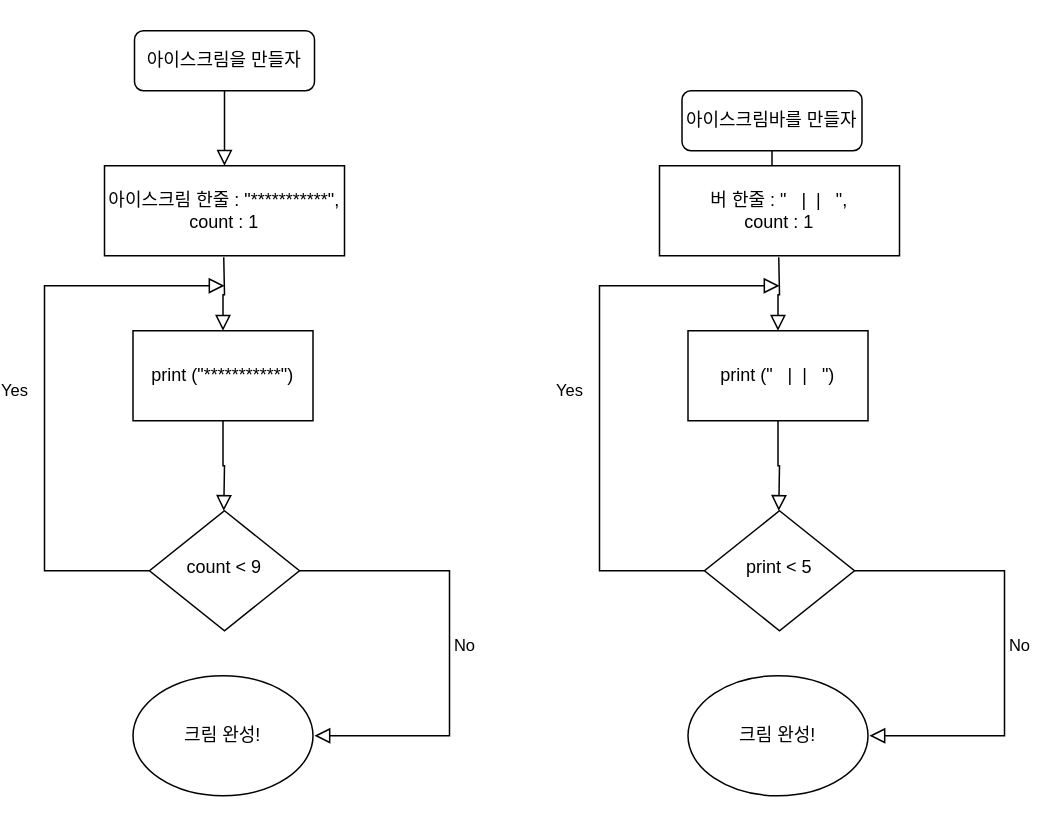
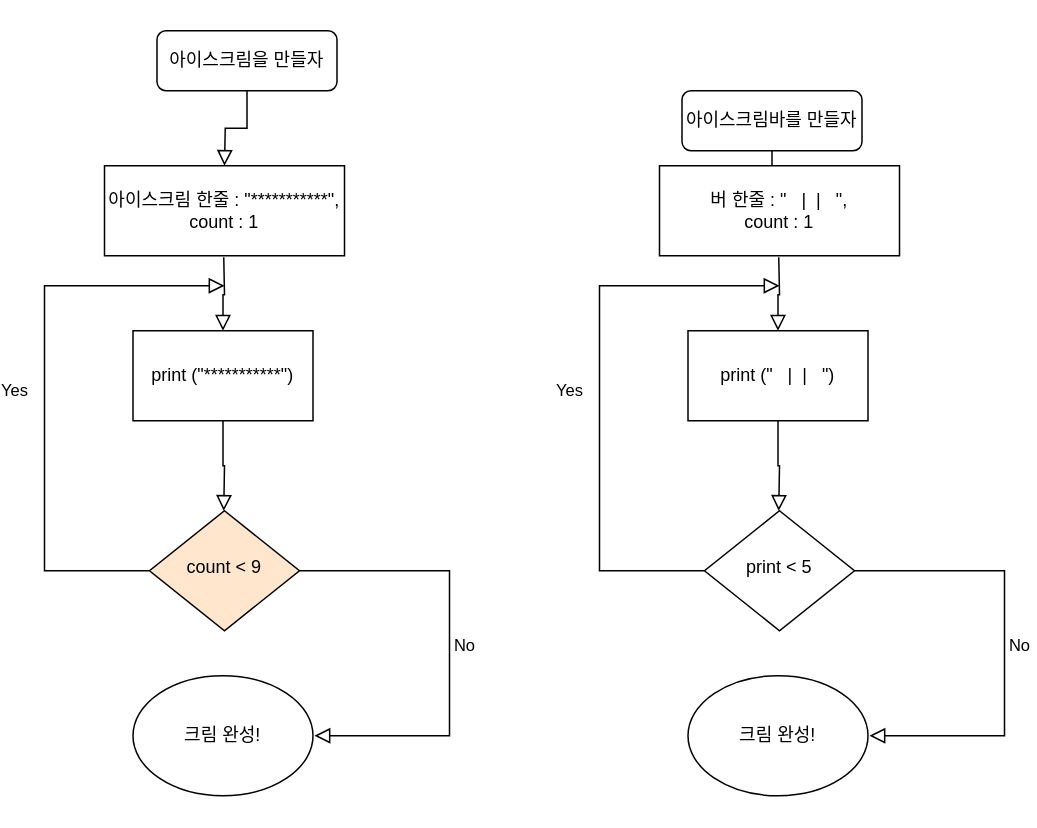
- <mxCell id="3" value="아이스크림을 만들자" style="rounded=1;whiteSpace=wrap;html=1;fontSize=12;glass=0;strokeWidth=1;shadow=0;" parent="1" vertex="1"><mxGeometry x="80" y="20" width="120" height="40" as="geometry" /></mxCell>
+ <mxCell id="3" value="아이스크림을 만들자" style="rounded=1;whiteSpace=wrap;html=1;fontSize=12;glass=0;strokeWidth=1;shadow=0;" parent="1" vertex="1"><mxGeometry x="95" y="20" width="120" height="40" as="geometry" /></mxCell>
- <mxCell id="6" value="count &amp;lt; 9" style="rhombus;whiteSpace=wrap;html=1;shadow=0;fontFamily=Helvetica;fontSize=12;align=center;strokeWidth=1;spacing=6;spacingTop=-4;" parent="1" vertex="1"><mxGeometry x="90" y="340" width="100" height="80" as="geometry" /></mxCell>
+ <mxCell id="6" value="count &amp;lt; 9" style="rhombus;whiteSpace=wrap;html=1;shadow=0;fontFamily=Helvetica;fontSize=12;align=center;strokeWidth=1;spacing=6;spacingTop=-4;fillColor=#ffe6cc;" parent="1" vertex="1"><mxGeometry x="90" y="340" width="100" height="80" as="geometry" /></mxCell>
